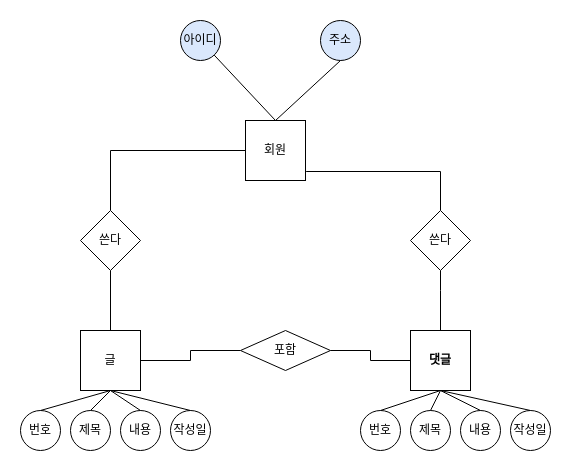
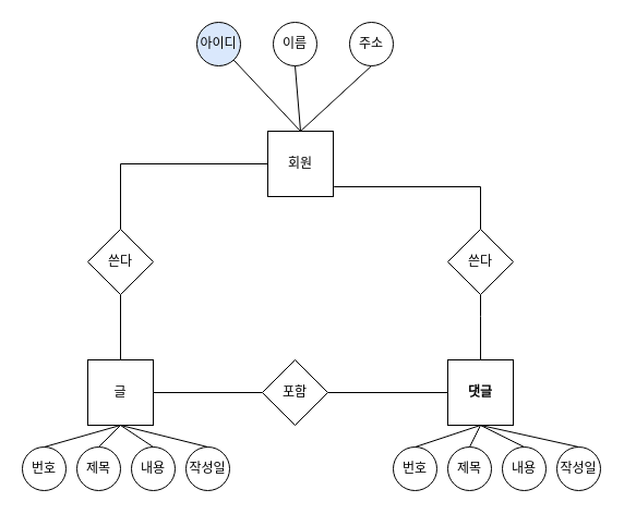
+ <mxCell id="12" value="이름" style="ellipse;whiteSpace=wrap;html=1;aspect=fixed;" vertex="1" parent="1"><mxGeometry x="250" y="20" width="40" height="40" as="geometry" /></mxCell>
- <mxCell id="13" value="주소" style="ellipse;whiteSpace=wrap;html=1;aspect=fixed;fillColor=#dae8fc;" vertex="1" parent="1"><mxGeometry x="320" y="20" width="40" height="40" as="geometry" /></mxCell>
+ <mxCell id="13" value="주소" style="ellipse;whiteSpace=wrap;html=1;aspect=fixed;" vertex="1" parent="1"><mxGeometry x="320" y="20" width="40" height="40" as="geometry" /></mxCell>
+ <mxCell id="26" value="" style="edgeStyle=none;orthogonalLoop=1;jettySize=auto;html=1;rounded=0;endArrow=none;endFill=0;exitX=0.5;exitY=0;exitDx=0;exitDy=0;entryX=0.5;entryY=1;entryDx=0;entryDy=0;" edge="1" parent="1" source="4" target="12"><mxGeometry width="80" relative="1" as="geometry"><mxPoint x="120" y="120" as="sourcePoint" /><mxPoint x="180" y="100" as="targetPoint" /><Array as="points" /></mxGeometry></mxCell>
- <mxCell id="24" value="포함" style="rhombus;whiteSpace=wrap;html=1;" vertex="1" parent="1"><mxGeometry x="240" y="330" width="90" height="40" as="geometry" /></mxCell>
+ <mxCell id="24" value="포함" style="rhombus;whiteSpace=wrap;html=1;" vertex="1" parent="1"><mxGeometry x="240" y="330" width="60" height="60" as="geometry" /></mxCell>
